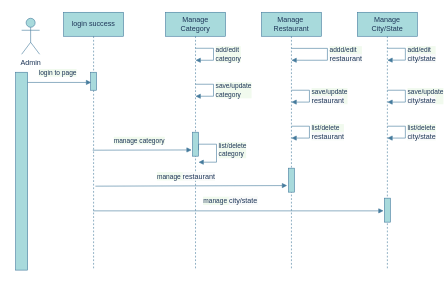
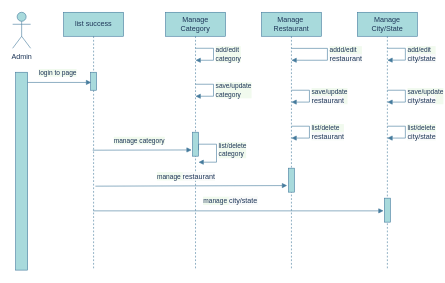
- <mxCell id="4" value="login success" style="shape=umlLifeline;perimeter=lifelinePerimeter;whiteSpace=wrap;html=1;container=1;collapsible=0;recursiveResize=0;outlineConnect=0;fillColor=#A8DADC;strokeColor=#457B9D;fontColor=#1D3557;" vertex="1" parent="1"><mxGeometry x="105" y="20" width="100" height="430" as="geometry" /></mxCell>
+ <mxCell id="4" value="list success" style="shape=umlLifeline;perimeter=lifelinePerimeter;whiteSpace=wrap;html=1;container=1;collapsible=0;recursiveResize=0;outlineConnect=0;fillColor=#A8DADC;strokeColor=#457B9D;fontColor=#1D3557;" vertex="1" parent="1"><mxGeometry x="105" y="20" width="100" height="430" as="geometry" /></mxCell>
- <mxCell id="3" value="Admin" style="shape=umlActor;verticalLabelPosition=bottom;verticalAlign=top;html=1;outlineConnect=0;fillColor=#A8DADC;strokeColor=#457B9D;fontColor=#1D3557;" vertex="1" parent="1"><mxGeometry x="35" y="30" width="30" height="60" as="geometry" /></mxCell>
+ <mxCell id="3" value="Admin" style="shape=umlActor;verticalLabelPosition=bottom;verticalAlign=top;html=1;outlineConnect=0;fillColor=#A8DADC;strokeColor=#457B9D;fontColor=#1D3557;" vertex="1" parent="1"><mxGeometry x="20" y="20" width="30" height="60" as="geometry" /></mxCell>
